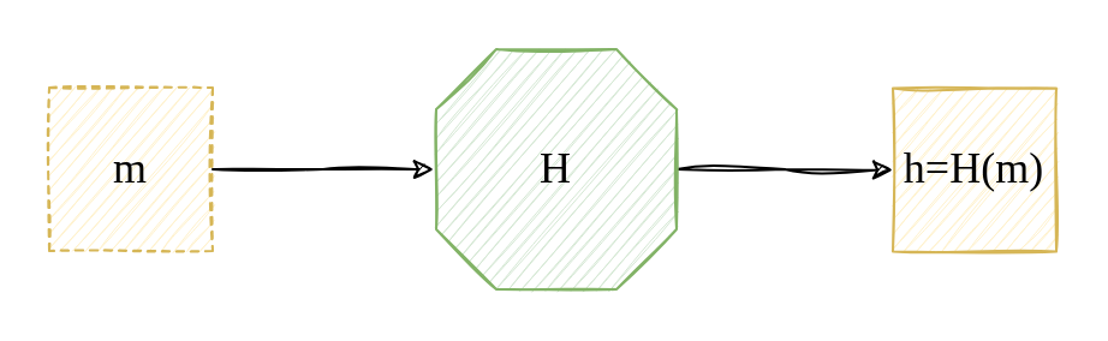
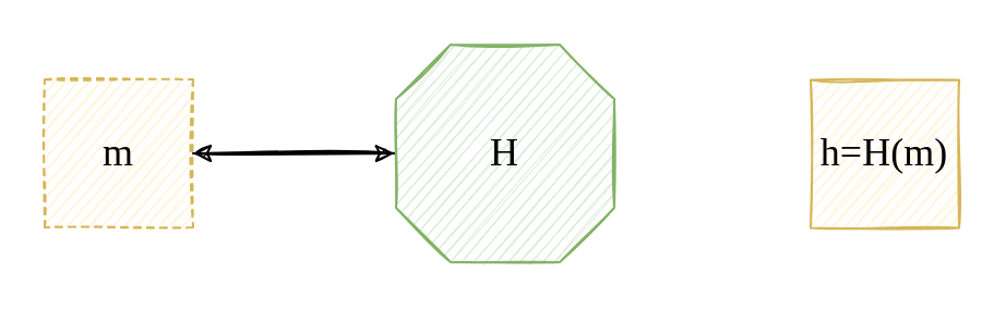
- <mxCell id="2" style="edgeStyle=orthogonalEdgeStyle;rounded=0;sketch=1;orthogonalLoop=1;jettySize=auto;html=1;fontFamily=Maven Pro;fontSize=18;" parent="1" source="3" target="6" edge="1"><mxGeometry relative="1" as="geometry" /></mxCell>
+ <mxCell id="2" style="edgeStyle=orthogonalEdgeStyle;rounded=0;sketch=1;orthogonalLoop=1;jettySize=auto;html=1;fontFamily=Maven Pro;fontSize=18;" parent="1" source="3" target="5" edge="1"><mxGeometry relative="1" as="geometry" /></mxCell>
